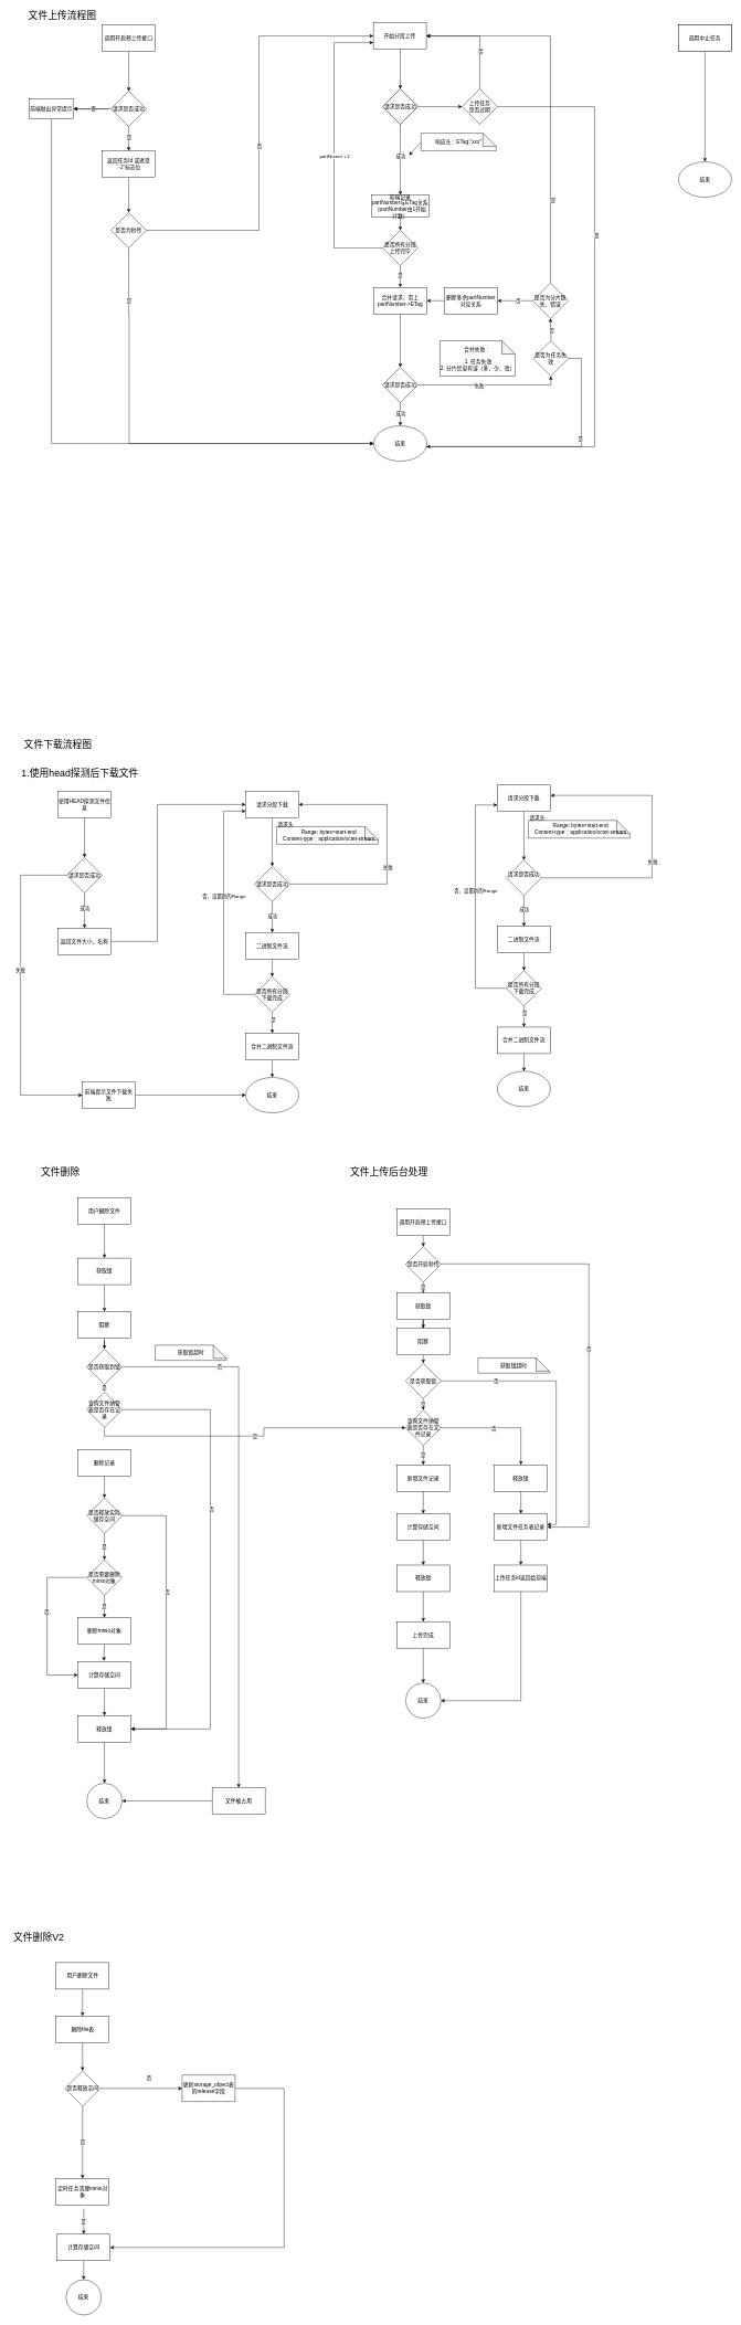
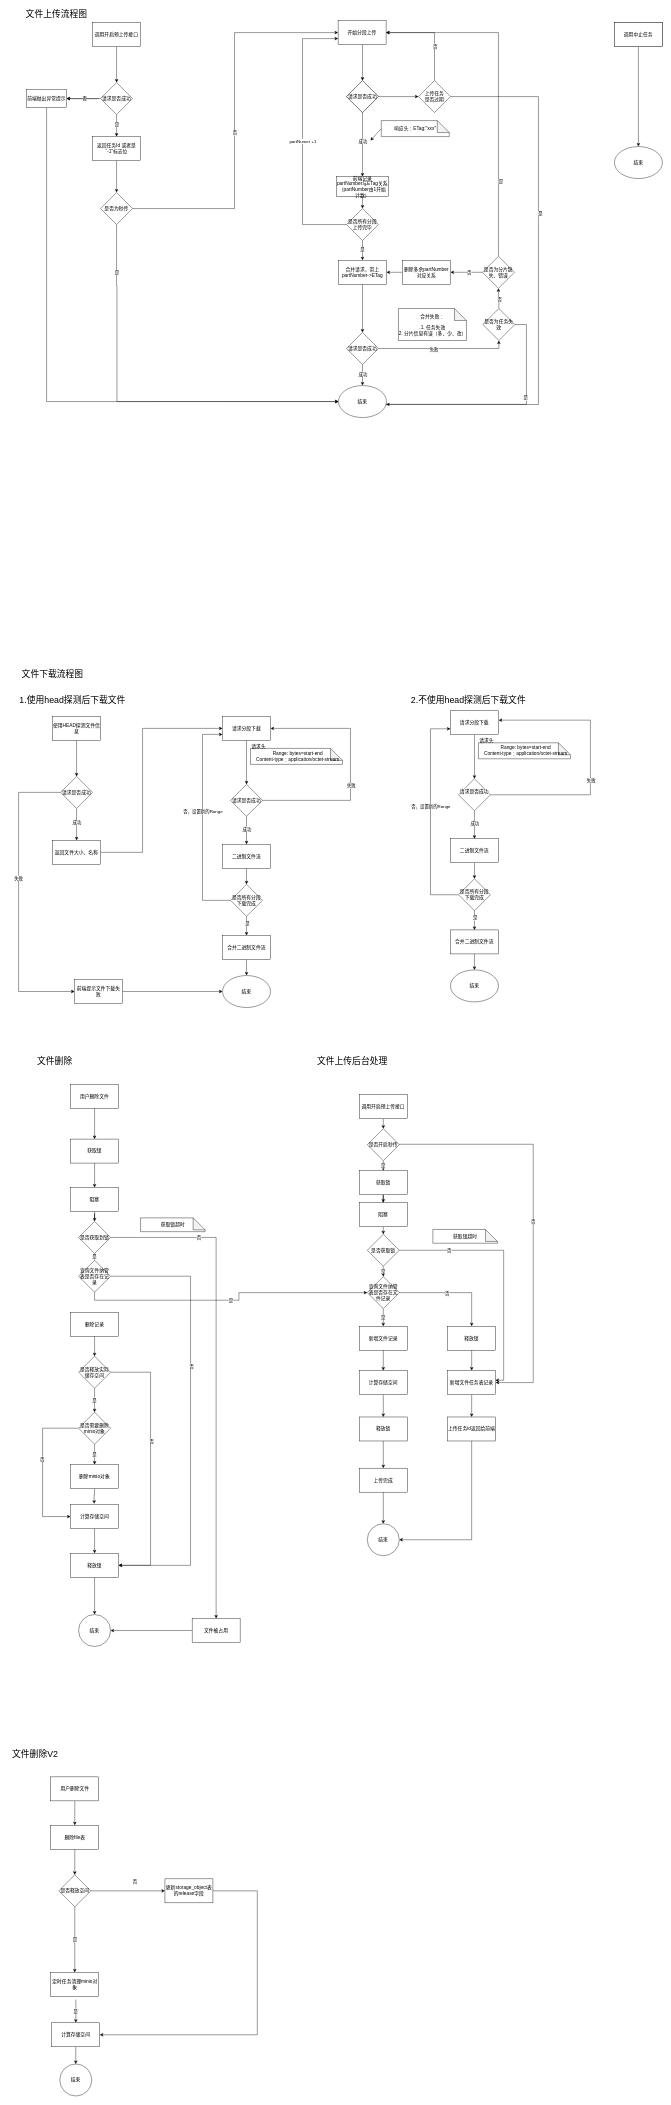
+ <mxCell id="117" value="&lt;font style=&quot;font-size: 22px;&quot;&gt;2.不使用head探测后下载文件&lt;/font&gt;" style="text;html=1;strokeColor=none;fillColor=none;align=center;verticalAlign=middle;whiteSpace=wrap;rounded=0;" parent="1" vertex="1"><mxGeometry x="1016" y="1739" width="310" height="21" as="geometry" /></mxCell>
